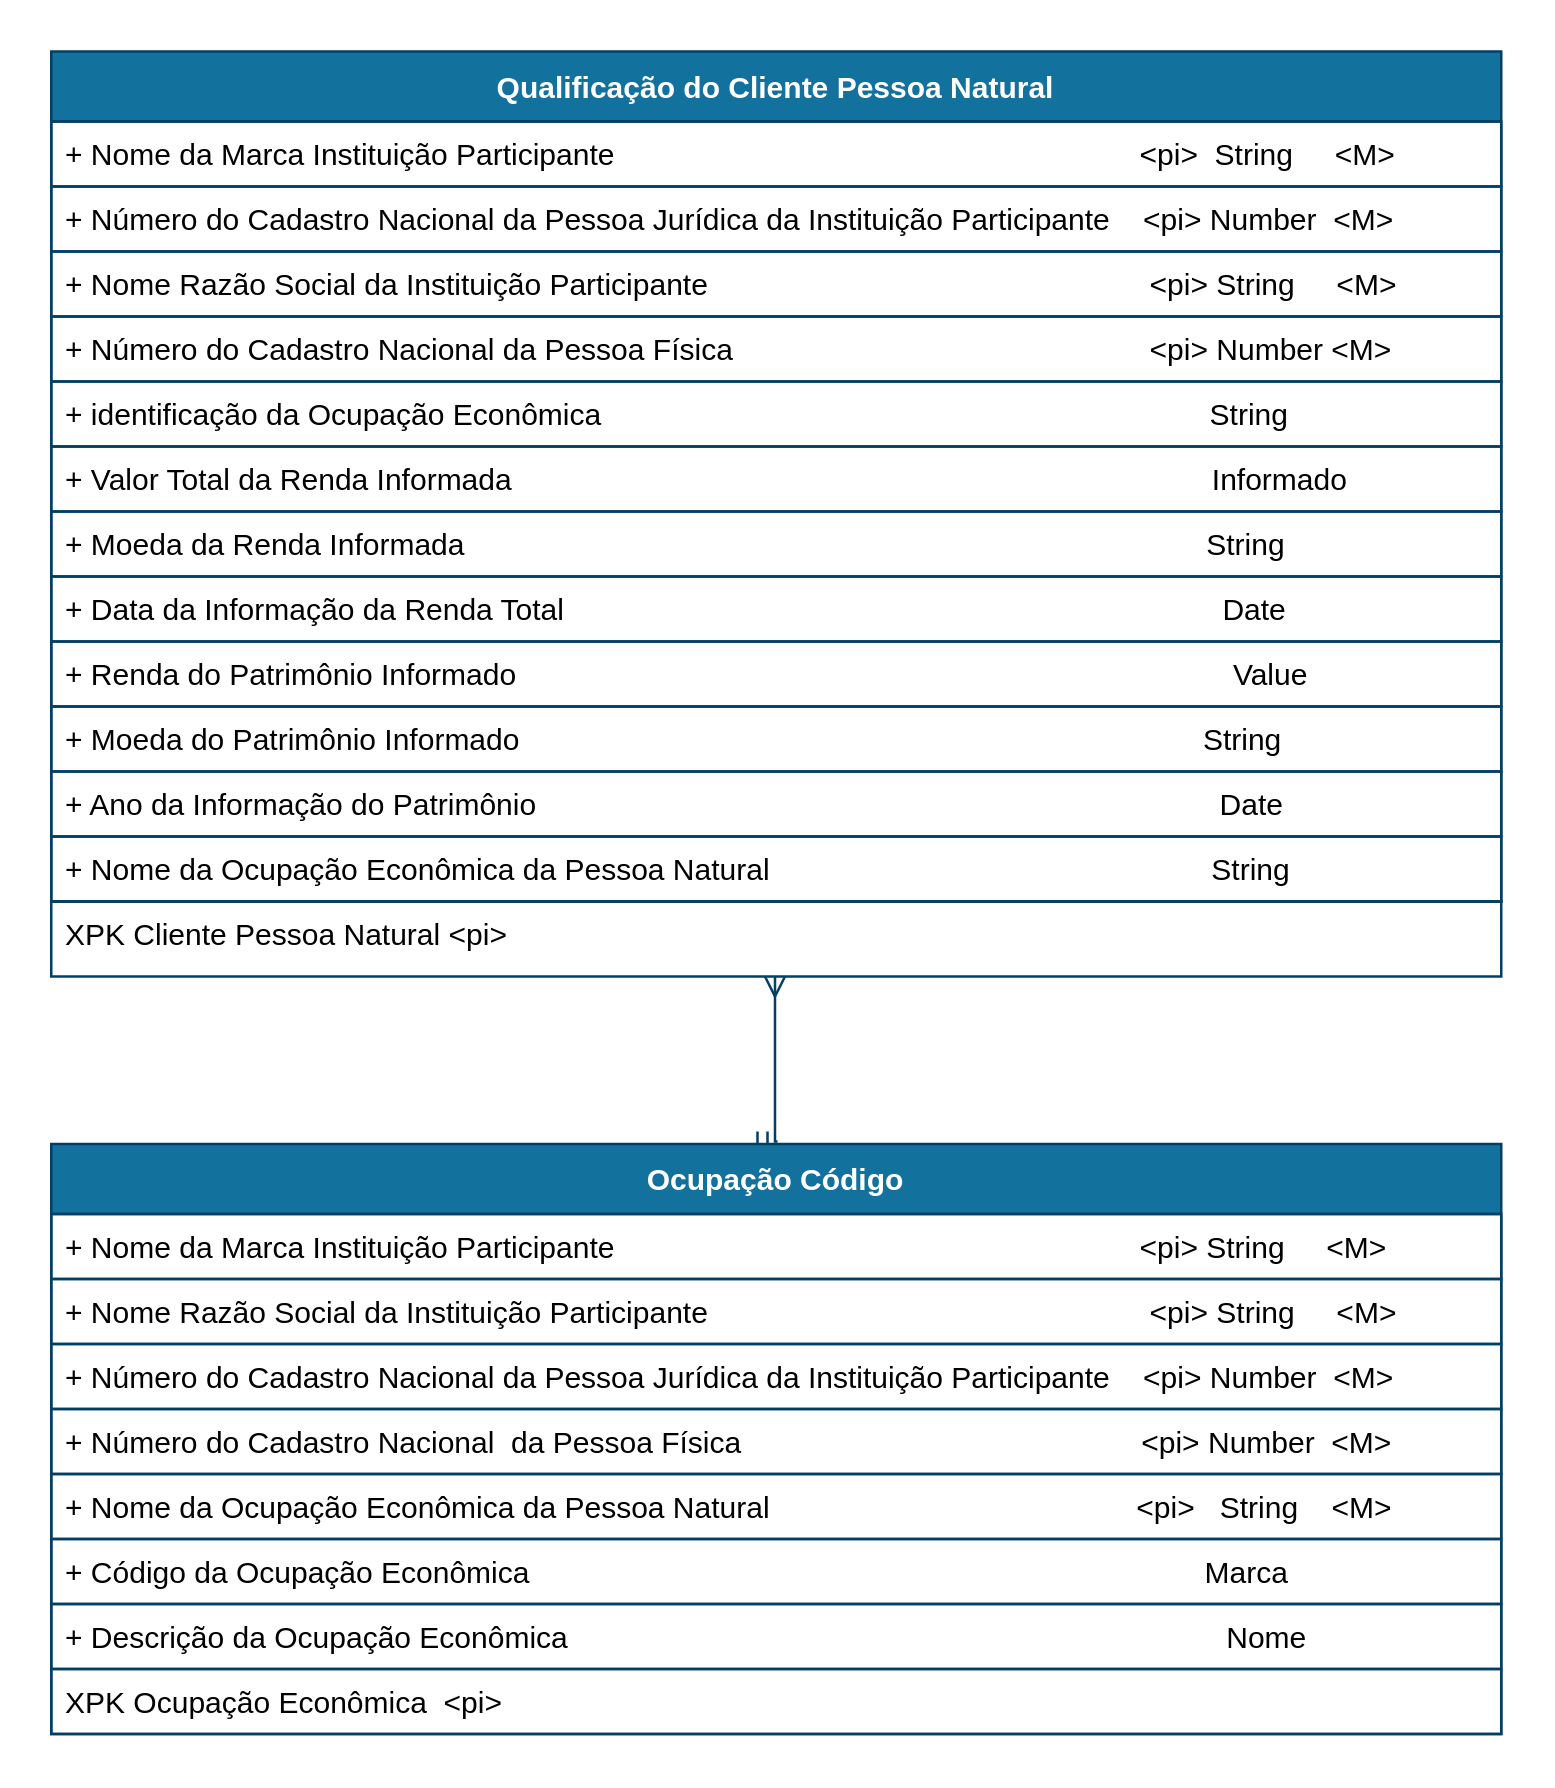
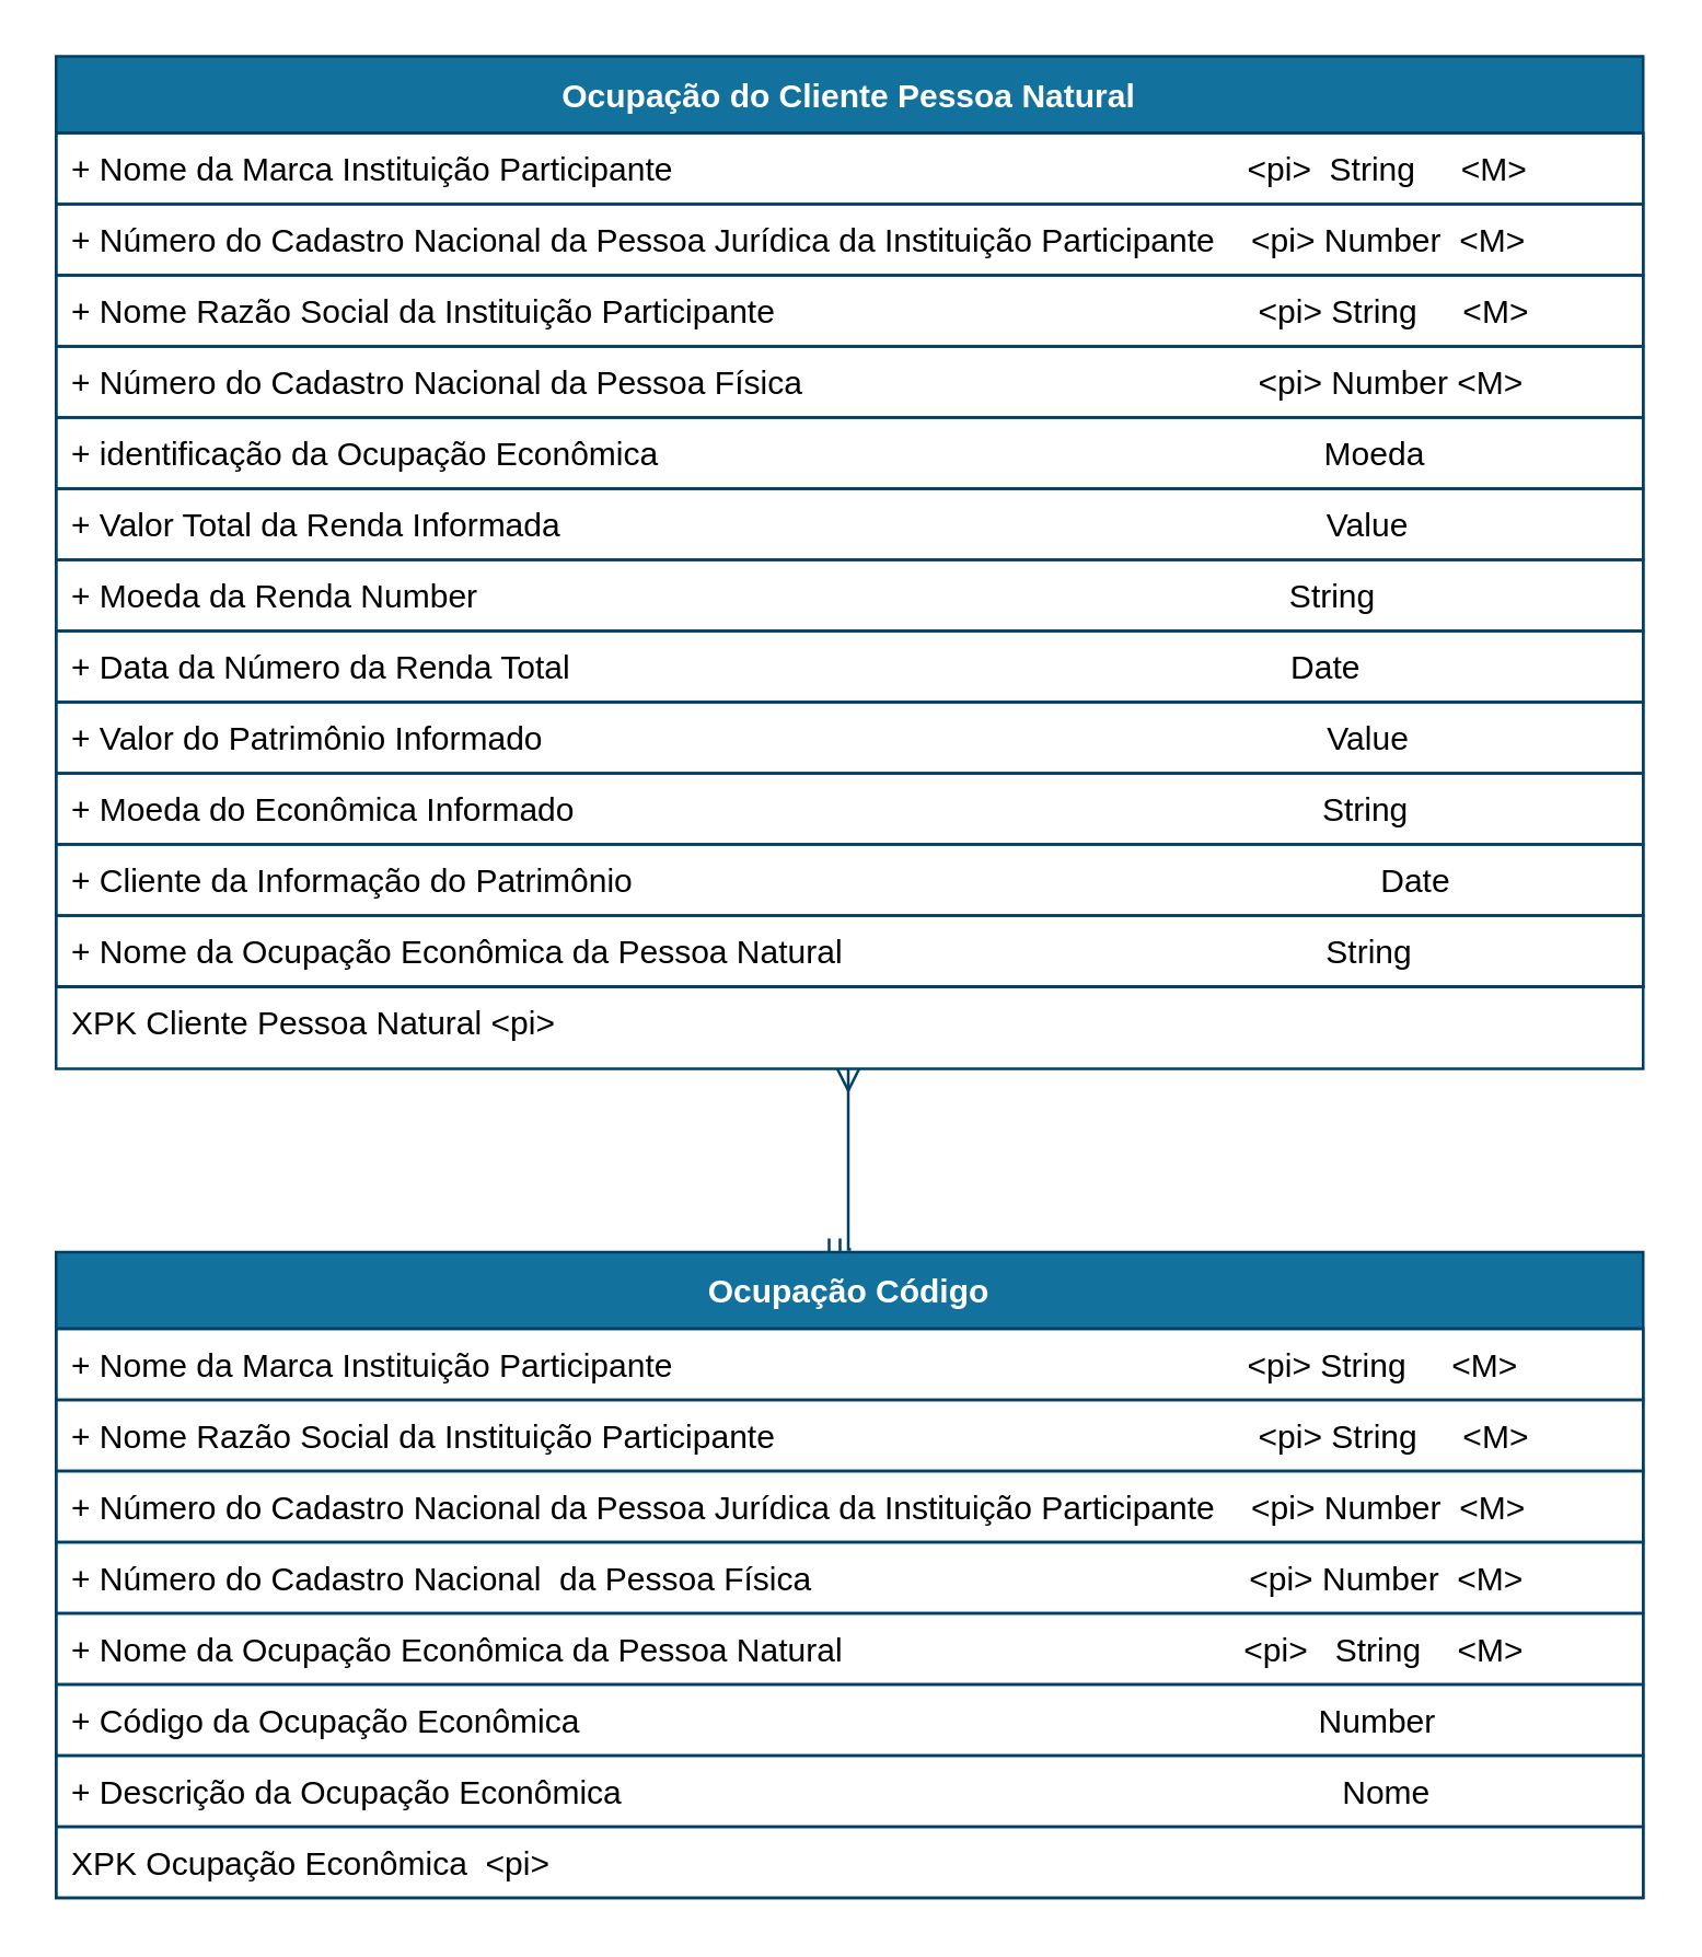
- <mxCell id="2" value="Qualificação do Cliente Pessoa Natural" style="swimlane;fontStyle=1;childLayout=stackLayout;horizontal=1;startSize=28;horizontalStack=0;resizeParent=1;resizeParentMax=0;resizeLast=0;collapsible=1;marginBottom=0;rounded=0;shadow=0;comic=0;sketch=0;align=center;html=0;autosize=1;fillColor=#13719E;strokeColor=#003F66;fontColor=#FFFFFF;" parent="1" vertex="1"><mxGeometry x="20" y="20" width="580" height="340" as="geometry" /></mxCell>
+ <mxCell id="2" value="Ocupação do Cliente Pessoa Natural" style="swimlane;fontStyle=1;childLayout=stackLayout;horizontal=1;startSize=28;horizontalStack=0;resizeParent=1;resizeParentMax=0;resizeLast=0;collapsible=1;marginBottom=0;rounded=0;shadow=0;comic=0;sketch=0;align=center;html=0;autosize=1;fillColor=#13719E;strokeColor=#003F66;fontColor=#FFFFFF;" parent="1" vertex="1"><mxGeometry x="20" y="20" width="580" height="340" as="geometry" /></mxCell>
- <mxCell id="7" value="+ identificação da Ocupação Econômica                                                                         String" style="text;fillColor=none;align=left;verticalAlign=top;spacingLeft=4;spacingRight=4;overflow=hidden;rotatable=0;points=[[0,0.5],[1,0.5]];portConstraint=eastwest;strokeColor=#003F66;" parent="2" vertex="1"><mxGeometry y="132" width="580" height="26" as="geometry" /></mxCell>
+ <mxCell id="7" value="+ identificação da Ocupação Econômica                                                                         Moeda" style="text;fillColor=none;align=left;verticalAlign=top;spacingLeft=4;spacingRight=4;overflow=hidden;rotatable=0;points=[[0,0.5],[1,0.5]];portConstraint=eastwest;strokeColor=#003F66;" parent="2" vertex="1"><mxGeometry y="132" width="580" height="26" as="geometry" /></mxCell>
- <mxCell id="8" value="+ Valor Total da Renda Informada                                                                                    Informado" style="text;fillColor=none;align=left;verticalAlign=top;spacingLeft=4;spacingRight=4;overflow=hidden;rotatable=0;points=[[0,0.5],[1,0.5]];portConstraint=eastwest;strokeColor=#003F66;" parent="2" vertex="1"><mxGeometry y="158" width="580" height="26" as="geometry" /></mxCell>
+ <mxCell id="8" value="+ Valor Total da Renda Informada                                                                                    Value" style="text;fillColor=none;align=left;verticalAlign=top;spacingLeft=4;spacingRight=4;overflow=hidden;rotatable=0;points=[[0,0.5],[1,0.5]];portConstraint=eastwest;strokeColor=#003F66;" parent="2" vertex="1"><mxGeometry y="158" width="580" height="26" as="geometry" /></mxCell>
- <mxCell id="9" value="+ Moeda da Renda Informada                                                                                         String" style="text;fillColor=none;align=left;verticalAlign=top;spacingLeft=4;spacingRight=4;overflow=hidden;rotatable=0;points=[[0,0.5],[1,0.5]];portConstraint=eastwest;strokeColor=#003F66;" vertex="1" parent="2"><mxGeometry y="184" width="580" height="26" as="geometry" /></mxCell>
+ <mxCell id="9" value="+ Moeda da Renda Number                                                                                         String" style="text;fillColor=none;align=left;verticalAlign=top;spacingLeft=4;spacingRight=4;overflow=hidden;rotatable=0;points=[[0,0.5],[1,0.5]];portConstraint=eastwest;strokeColor=#003F66;" vertex="1" parent="2"><mxGeometry y="184" width="580" height="26" as="geometry" /></mxCell>
- <mxCell id="10" value="+ Data da Informação da Renda Total                                                                               Date" style="text;fillColor=none;align=left;verticalAlign=top;spacingLeft=4;spacingRight=4;overflow=hidden;rotatable=0;points=[[0,0.5],[1,0.5]];portConstraint=eastwest;strokeColor=#003F66;" parent="2" vertex="1"><mxGeometry y="210" width="580" height="26" as="geometry" /></mxCell>
+ <mxCell id="10" value="+ Data da Número da Renda Total                                                                               Date" style="text;fillColor=none;align=left;verticalAlign=top;spacingLeft=4;spacingRight=4;overflow=hidden;rotatable=0;points=[[0,0.5],[1,0.5]];portConstraint=eastwest;strokeColor=#003F66;" parent="2" vertex="1"><mxGeometry y="210" width="580" height="26" as="geometry" /></mxCell>
- <mxCell id="11" value="+ Renda do Patrimônio Informado                                                                                      Value" style="text;fillColor=none;align=left;verticalAlign=top;spacingLeft=4;spacingRight=4;overflow=hidden;rotatable=0;points=[[0,0.5],[1,0.5]];portConstraint=eastwest;strokeColor=#003F66;" parent="2" vertex="1"><mxGeometry y="236" width="580" height="26" as="geometry" /></mxCell>
+ <mxCell id="11" value="+ Valor do Patrimônio Informado                                                                                      Value" style="text;fillColor=none;align=left;verticalAlign=top;spacingLeft=4;spacingRight=4;overflow=hidden;rotatable=0;points=[[0,0.5],[1,0.5]];portConstraint=eastwest;strokeColor=#003F66;" parent="2" vertex="1"><mxGeometry y="236" width="580" height="26" as="geometry" /></mxCell>
- <mxCell id="12" value="+ Moeda do Patrimônio Informado                                                                                  String" style="text;fillColor=none;align=left;verticalAlign=top;spacingLeft=4;spacingRight=4;overflow=hidden;rotatable=0;points=[[0,0.5],[1,0.5]];portConstraint=eastwest;strokeColor=#003F66;" vertex="1" parent="2"><mxGeometry y="262" width="580" height="26" as="geometry" /></mxCell>
+ <mxCell id="12" value="+ Moeda do Econômica Informado                                                                                  String" style="text;fillColor=none;align=left;verticalAlign=top;spacingLeft=4;spacingRight=4;overflow=hidden;rotatable=0;points=[[0,0.5],[1,0.5]];portConstraint=eastwest;strokeColor=#003F66;" vertex="1" parent="2"><mxGeometry y="262" width="580" height="26" as="geometry" /></mxCell>
- <mxCell id="13" value="+ Ano da Informação do Patrimônio                                                                                  Date" style="text;fillColor=none;align=left;verticalAlign=top;spacingLeft=4;spacingRight=4;overflow=hidden;rotatable=0;points=[[0,0.5],[1,0.5]];portConstraint=eastwest;strokeColor=#003F66;" parent="2" vertex="1"><mxGeometry y="288" width="580" height="26" as="geometry" /></mxCell>
+ <mxCell id="13" value="+ Cliente da Informação do Patrimônio                                                                                  Date" style="text;fillColor=none;align=left;verticalAlign=top;spacingLeft=4;spacingRight=4;overflow=hidden;rotatable=0;points=[[0,0.5],[1,0.5]];portConstraint=eastwest;strokeColor=#003F66;" parent="2" vertex="1"><mxGeometry y="288" width="580" height="26" as="geometry" /></mxCell>
- <mxCell id="22" value="+ Código da Ocupação Econômica                                                                                 Marca" style="text;fillColor=none;align=left;verticalAlign=top;spacingLeft=4;spacingRight=4;overflow=hidden;rotatable=0;points=[[0,0.5],[1,0.5]];portConstraint=eastwest;strokeColor=#003F66;" vertex="1" parent="16"><mxGeometry y="158" width="580" height="26" as="geometry" /></mxCell>
+ <mxCell id="22" value="+ Código da Ocupação Econômica                                                                                 Number" style="text;fillColor=none;align=left;verticalAlign=top;spacingLeft=4;spacingRight=4;overflow=hidden;rotatable=0;points=[[0,0.5],[1,0.5]];portConstraint=eastwest;strokeColor=#003F66;" vertex="1" parent="16"><mxGeometry y="158" width="580" height="26" as="geometry" /></mxCell>
